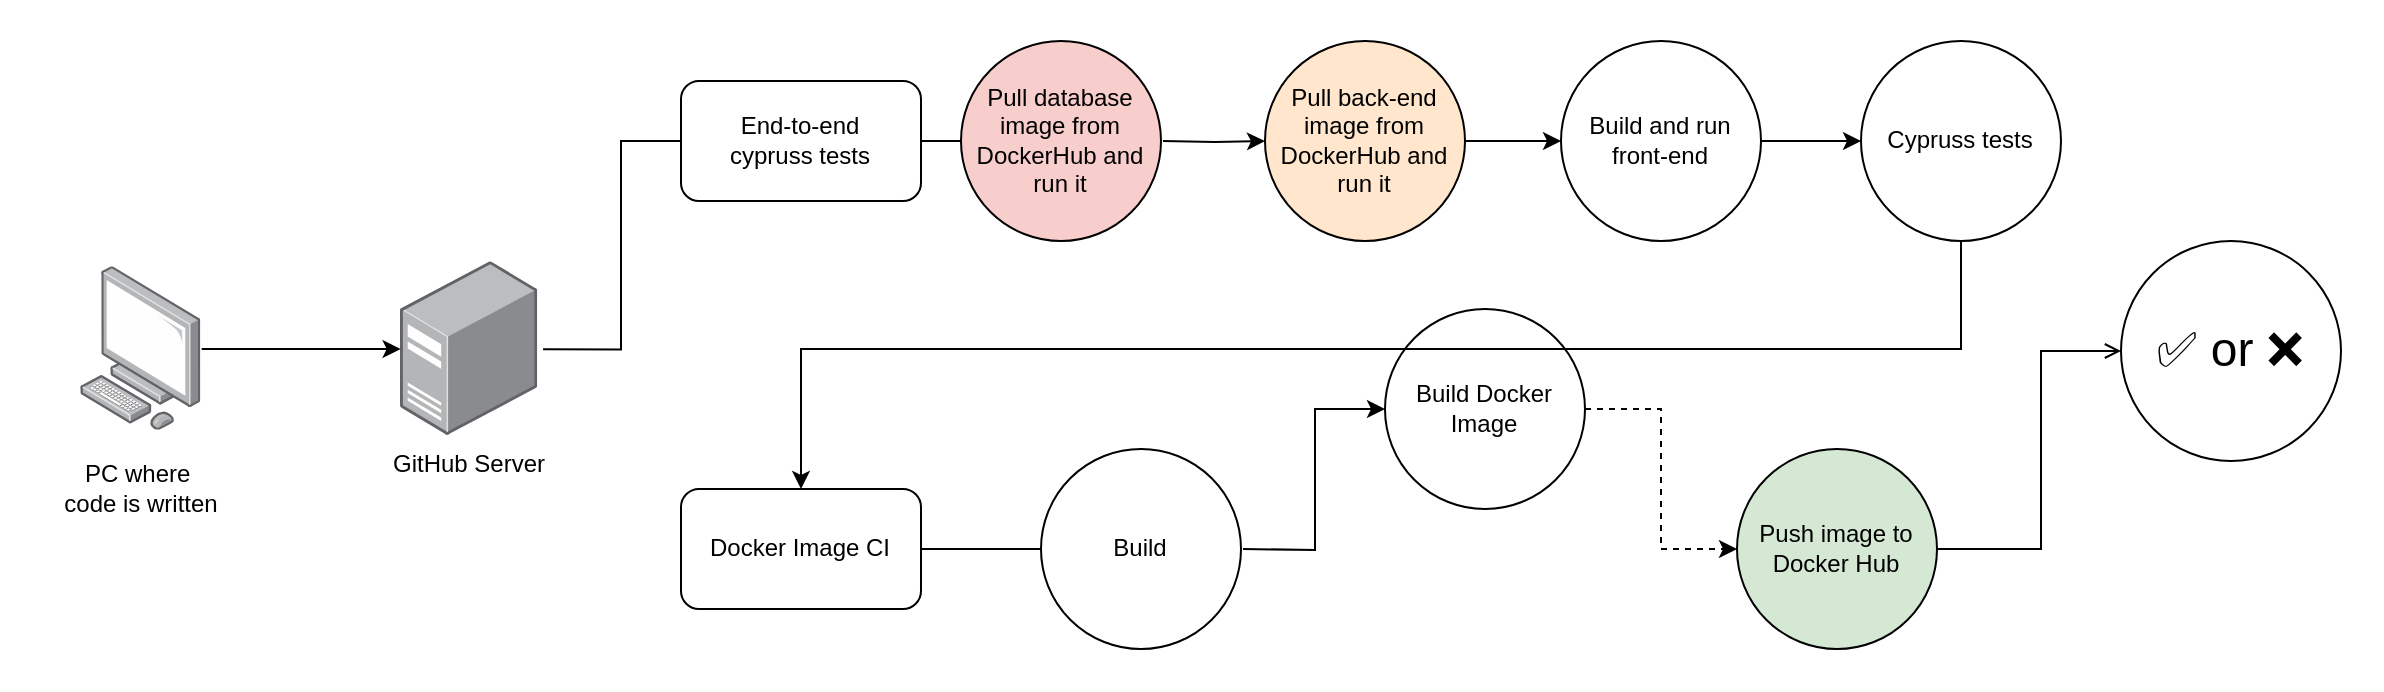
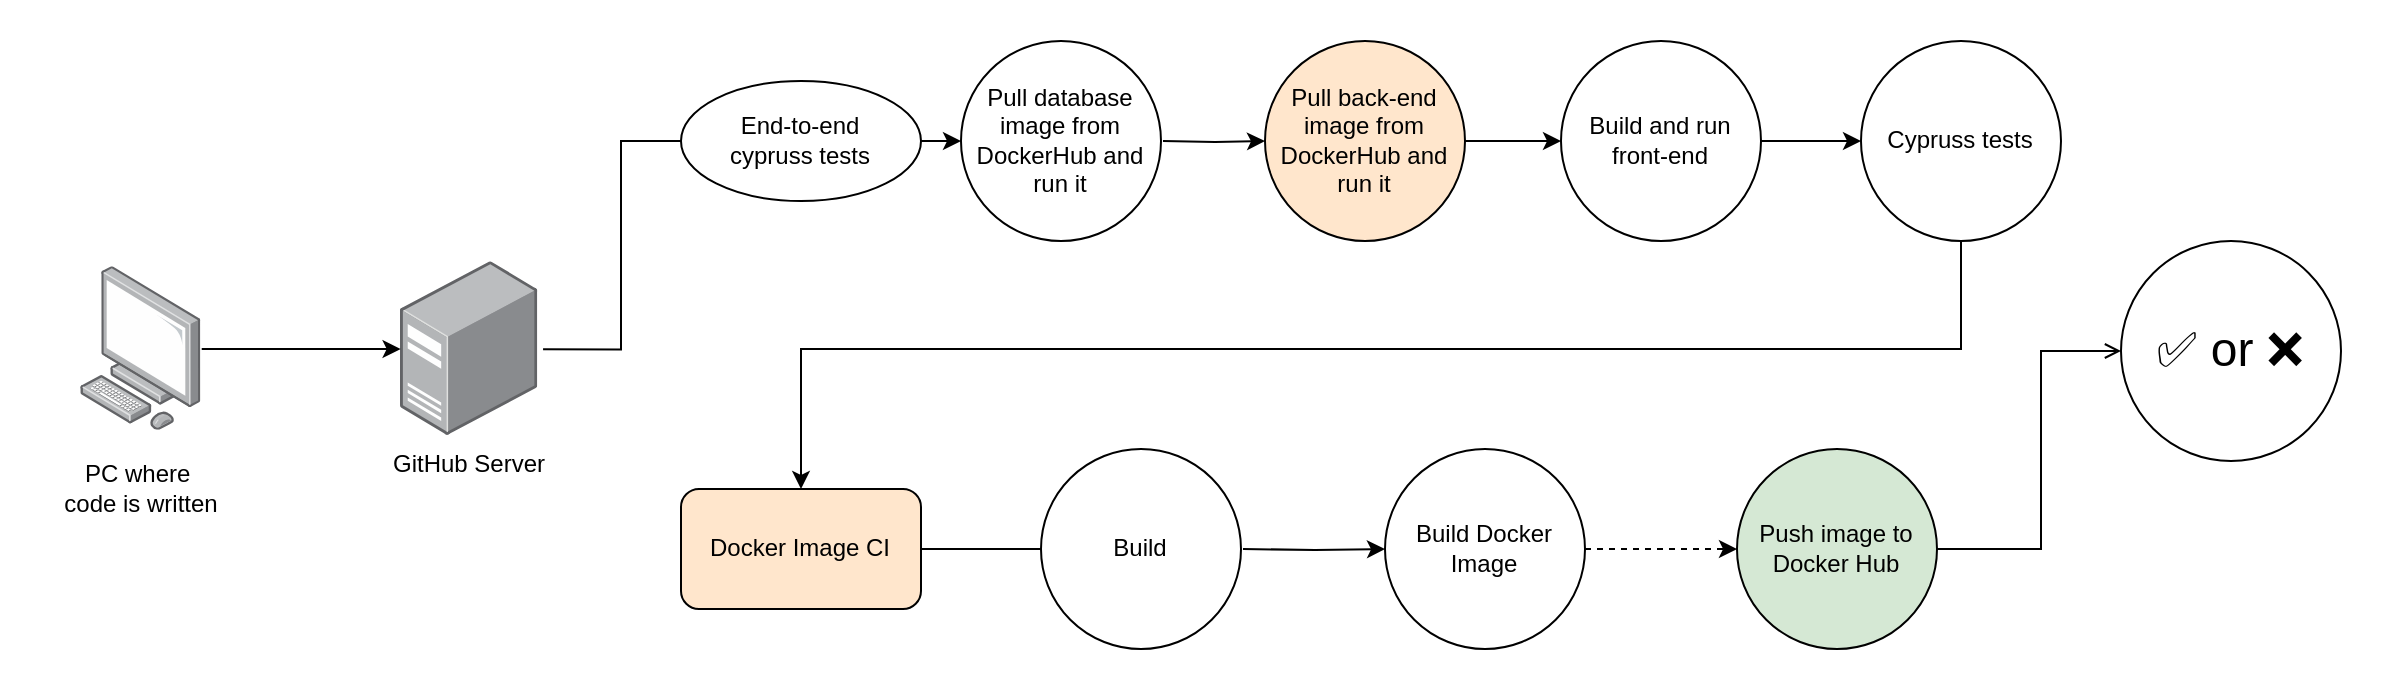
- <mxCell id="3" value="End-to-end&lt;div&gt;cypruss tests&lt;/div&gt;" style="rounded=1;whiteSpace=wrap;html=1;" parent="1" vertex="1"><mxGeometry x="340" y="40" width="120" height="60" as="geometry" /></mxCell>
+ <mxCell id="3" value="End-to-end&lt;div&gt;cypruss tests&lt;/div&gt;" style="ellipse;whiteSpace=wrap;html=1;" parent="1" vertex="1"><mxGeometry x="340" y="40" width="120" height="60" as="geometry" /></mxCell>
- <mxCell id="4" value="" style="endArrow=none;html=1;rounded=0;exitX=1;exitY=0.5;exitDx=0;exitDy=0;entryX=0;entryY=0.5;entryDx=0;entryDy=0;" parent="1" source="3" target="2" edge="1"><mxGeometry width="50" height="50" relative="1" as="geometry"><mxPoint x="663" y="58.5" as="sourcePoint" /><mxPoint x="583" y="-76.5" as="targetPoint" /></mxGeometry></mxCell>
+ <mxCell id="4" value="" style="endArrow=classic;html=1;rounded=0;exitX=1;exitY=0.5;exitDx=0;exitDy=0;entryX=0;entryY=0.5;entryDx=0;entryDy=0;" parent="1" source="3" target="2" edge="1"><mxGeometry width="50" height="50" relative="1" as="geometry"><mxPoint x="663" y="58.5" as="sourcePoint" /><mxPoint x="583" y="-76.5" as="targetPoint" /></mxGeometry></mxCell>
- <mxCell id="2" value="&lt;div&gt;Pull database image from DockerHub and run it&lt;/div&gt;" style="ellipse;whiteSpace=wrap;html=1;aspect=fixed;fillColor=#f8cecc;" parent="1" vertex="1"><mxGeometry x="480" y="20" width="100" height="100" as="geometry" /></mxCell>
+ <mxCell id="2" value="&lt;div&gt;Pull database image from DockerHub and run it&lt;/div&gt;" style="ellipse;whiteSpace=wrap;html=1;aspect=fixed;" parent="1" vertex="1"><mxGeometry x="480" y="20" width="100" height="100" as="geometry" /></mxCell>
- <mxCell id="20" value="Build Docker&lt;div&gt;Image&lt;/div&gt;" style="ellipse;whiteSpace=wrap;html=1;aspect=fixed;" vertex="1" parent="1"><mxGeometry x="692" y="154" width="100" height="100" as="geometry" /></mxCell>
+ <mxCell id="20" value="Build Docker&lt;div&gt;Image&lt;/div&gt;" style="ellipse;whiteSpace=wrap;html=1;aspect=fixed;" vertex="1" parent="1"><mxGeometry x="692" y="224" width="100" height="100" as="geometry" /></mxCell>
- <mxCell id="17" value="Docker Image CI" style="rounded=1;whiteSpace=wrap;html=1;" vertex="1" parent="1"><mxGeometry x="340" y="244" width="120" height="60" as="geometry" /></mxCell>
+ <mxCell id="17" value="Docker Image CI" style="rounded=1;whiteSpace=wrap;html=1;fillColor=#ffe6cc;" vertex="1" parent="1"><mxGeometry x="340" y="244" width="120" height="60" as="geometry" /></mxCell>
